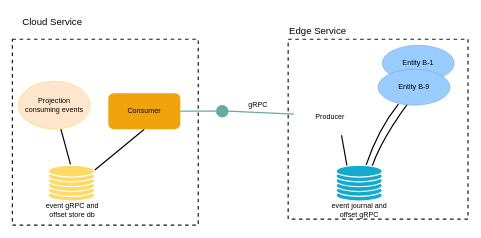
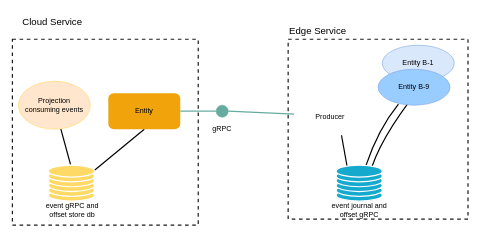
- <mxCell id="34" value="Entity B-1" style="ellipse;whiteSpace=wrap;html=1;fillColor=#99CCFF;strokeColor=#7EA6E0;fontColor=#000000;" vertex="1" parent="1"><mxGeometry x="637" y="75" width="120" height="60" as="geometry" /></mxCell>
+ <mxCell id="34" value="Entity B-1" style="ellipse;whiteSpace=wrap;html=1;fillColor=#dae8fc;strokeColor=#7EA6E0;fontColor=#000000;" vertex="1" parent="1"><mxGeometry x="637" y="75" width="120" height="60" as="geometry" /></mxCell>
- <mxCell id="8" value="gRPC" style="text;html=1;strokeColor=none;fillColor=none;align=center;verticalAlign=middle;whiteSpace=wrap;rounded=0;" parent="1" vertex="1"><mxGeometry x="400" y="160" width="60" height="30" as="geometry" /></mxCell>
+ <mxCell id="8" value="gRPC" style="text;html=1;strokeColor=none;fillColor=none;align=center;verticalAlign=middle;whiteSpace=wrap;rounded=0;" parent="1" vertex="1"><mxGeometry x="340" y="200" width="60" height="30" as="geometry" /></mxCell>
- <mxCell id="18" value="Consumer" style="rounded=1;whiteSpace=wrap;html=1;fillColor=#f0a30a;fontColor=#000000;strokeColor=none;" vertex="1" parent="1"><mxGeometry x="180" y="155" width="120" height="60" as="geometry" /></mxCell>
+ <mxCell id="18" value="Entity" style="rounded=1;whiteSpace=wrap;html=1;fillColor=#f0a30a;fontColor=#000000;strokeColor=none;" vertex="1" parent="1"><mxGeometry x="180" y="155" width="120" height="60" as="geometry" /></mxCell>
